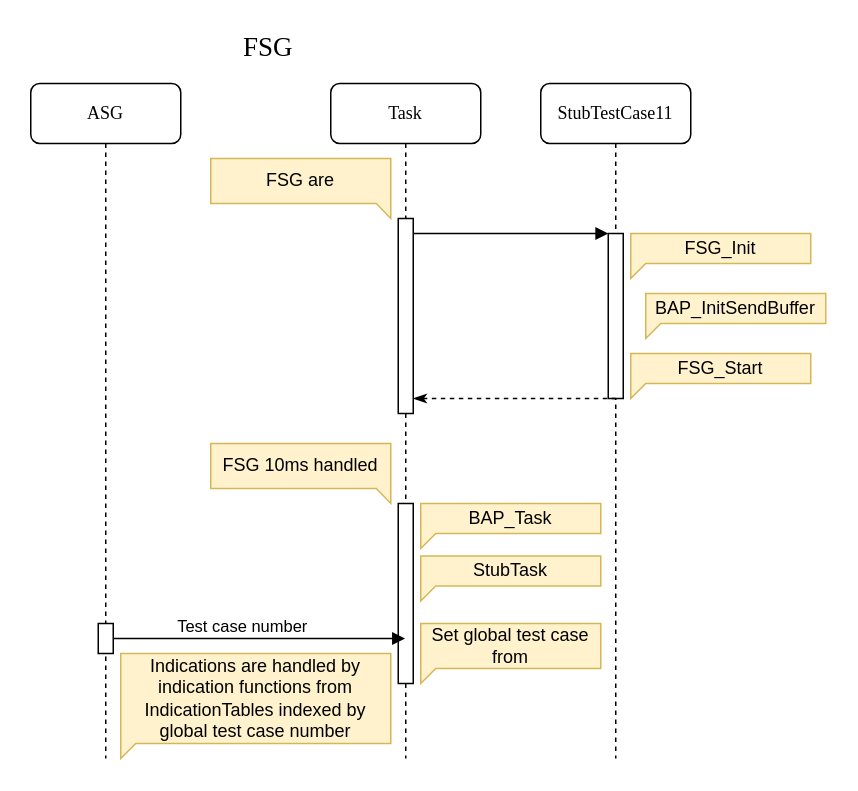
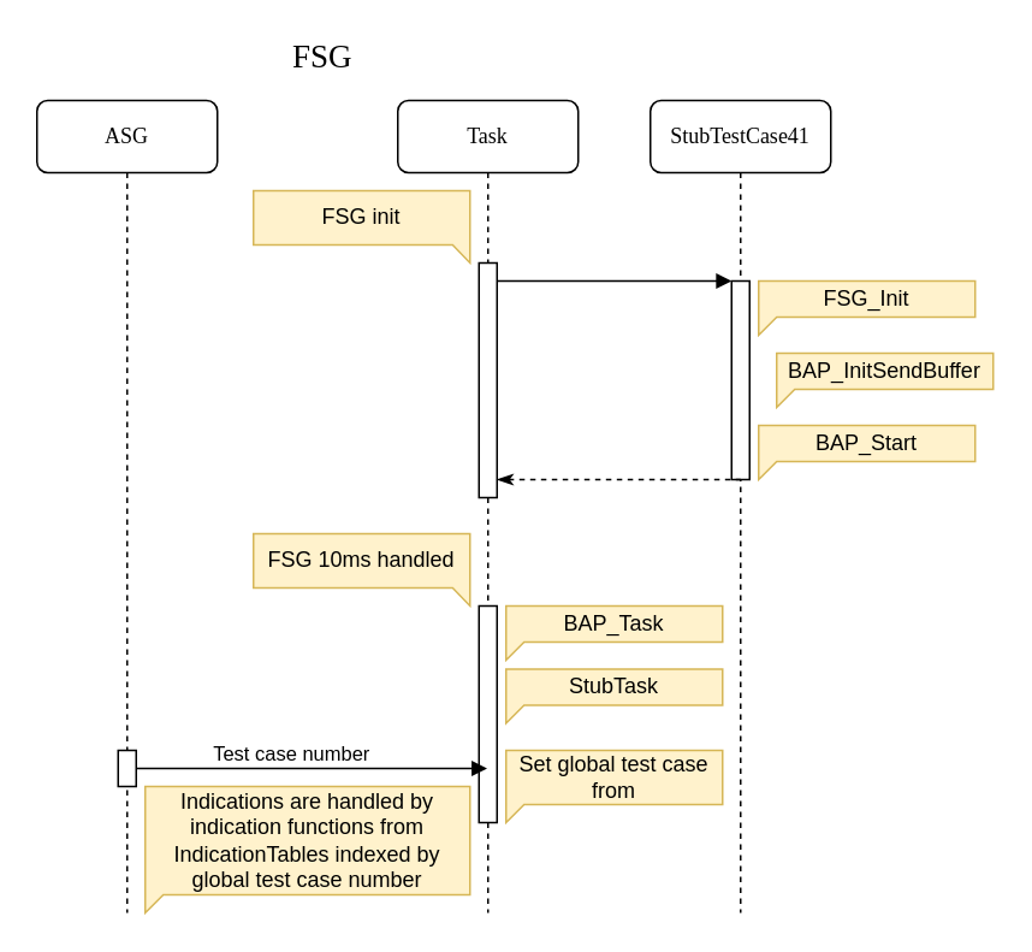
- <mxCell id="2" value="StubTestCase11" style="shape=umlLifeline;perimeter=lifelinePerimeter;whiteSpace=wrap;html=1;container=1;collapsible=0;recursiveResize=0;outlineConnect=0;rounded=1;shadow=0;comic=0;labelBackgroundColor=none;strokeWidth=1;fontFamily=Verdana;fontSize=12;align=center;" parent="1" vertex="1"><mxGeometry x="360" y="55" width="100" height="450" as="geometry" /></mxCell>
+ <mxCell id="2" value="StubTestCase41" style="shape=umlLifeline;perimeter=lifelinePerimeter;whiteSpace=wrap;html=1;container=1;collapsible=0;recursiveResize=0;outlineConnect=0;rounded=1;shadow=0;comic=0;labelBackgroundColor=none;strokeWidth=1;fontFamily=Verdana;fontSize=12;align=center;" parent="1" vertex="1"><mxGeometry x="360" y="55" width="100" height="450" as="geometry" /></mxCell>
- <mxCell id="10" value="FSG are" style="shape=callout;whiteSpace=wrap;html=1;perimeter=calloutPerimeter;fillColor=#fff2cc;position2=1;base=20;size=10;position=0.92;strokeColor=#d6b656;" parent="1" vertex="1"><mxGeometry x="140" y="105" width="120" height="40" as="geometry" /></mxCell>
+ <mxCell id="10" value="FSG init" style="shape=callout;whiteSpace=wrap;html=1;perimeter=calloutPerimeter;fillColor=#fff2cc;position2=1;base=20;size=10;position=0.92;strokeColor=#d6b656;" parent="1" vertex="1"><mxGeometry x="140" y="105" width="120" height="40" as="geometry" /></mxCell>
- <mxCell id="14" value="FSG_Start" style="shape=callout;whiteSpace=wrap;html=1;perimeter=calloutPerimeter;fillColor=#fff2cc;position2=0;base=10;size=10;position=0;strokeColor=#d6b656;" parent="1" vertex="1"><mxGeometry x="420" y="235" width="120" height="30" as="geometry" /></mxCell>
+ <mxCell id="14" value="BAP_Start" style="shape=callout;whiteSpace=wrap;html=1;perimeter=calloutPerimeter;fillColor=#fff2cc;position2=0;base=10;size=10;position=0;strokeColor=#d6b656;" parent="1" vertex="1"><mxGeometry x="420" y="235" width="120" height="30" as="geometry" /></mxCell>
